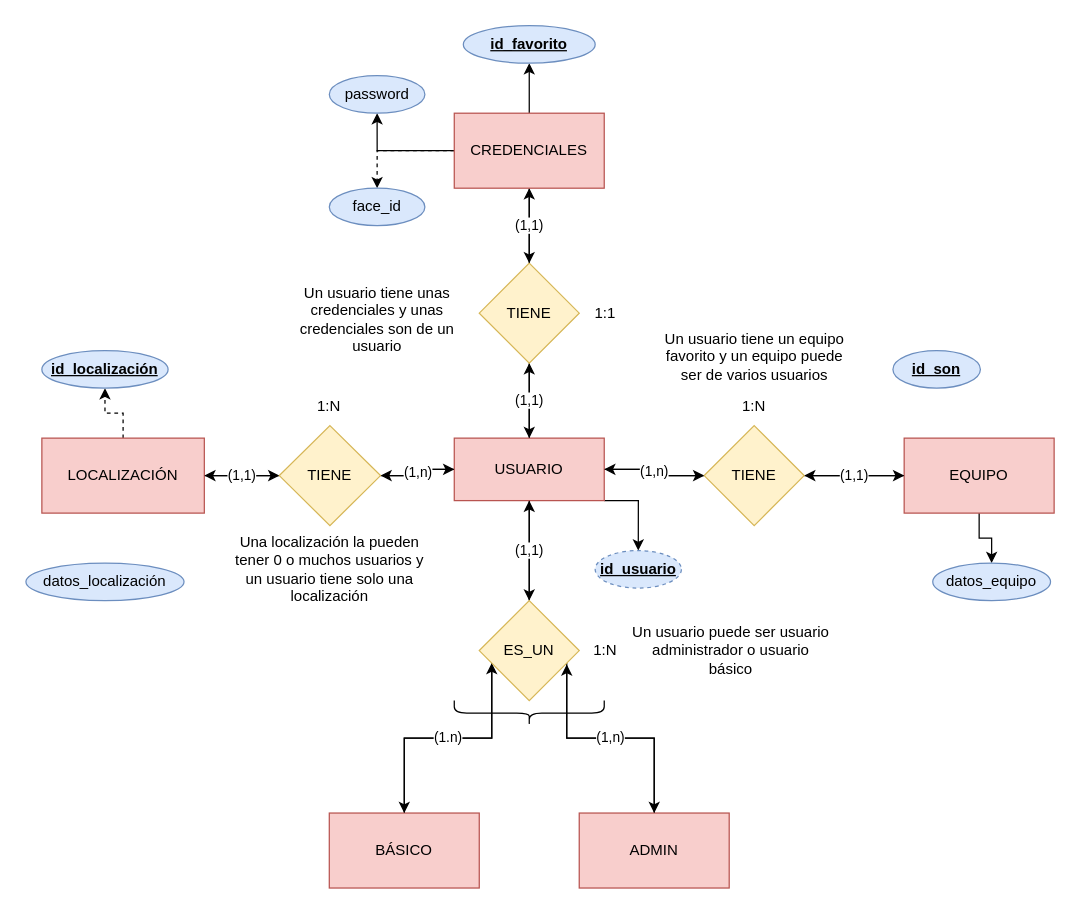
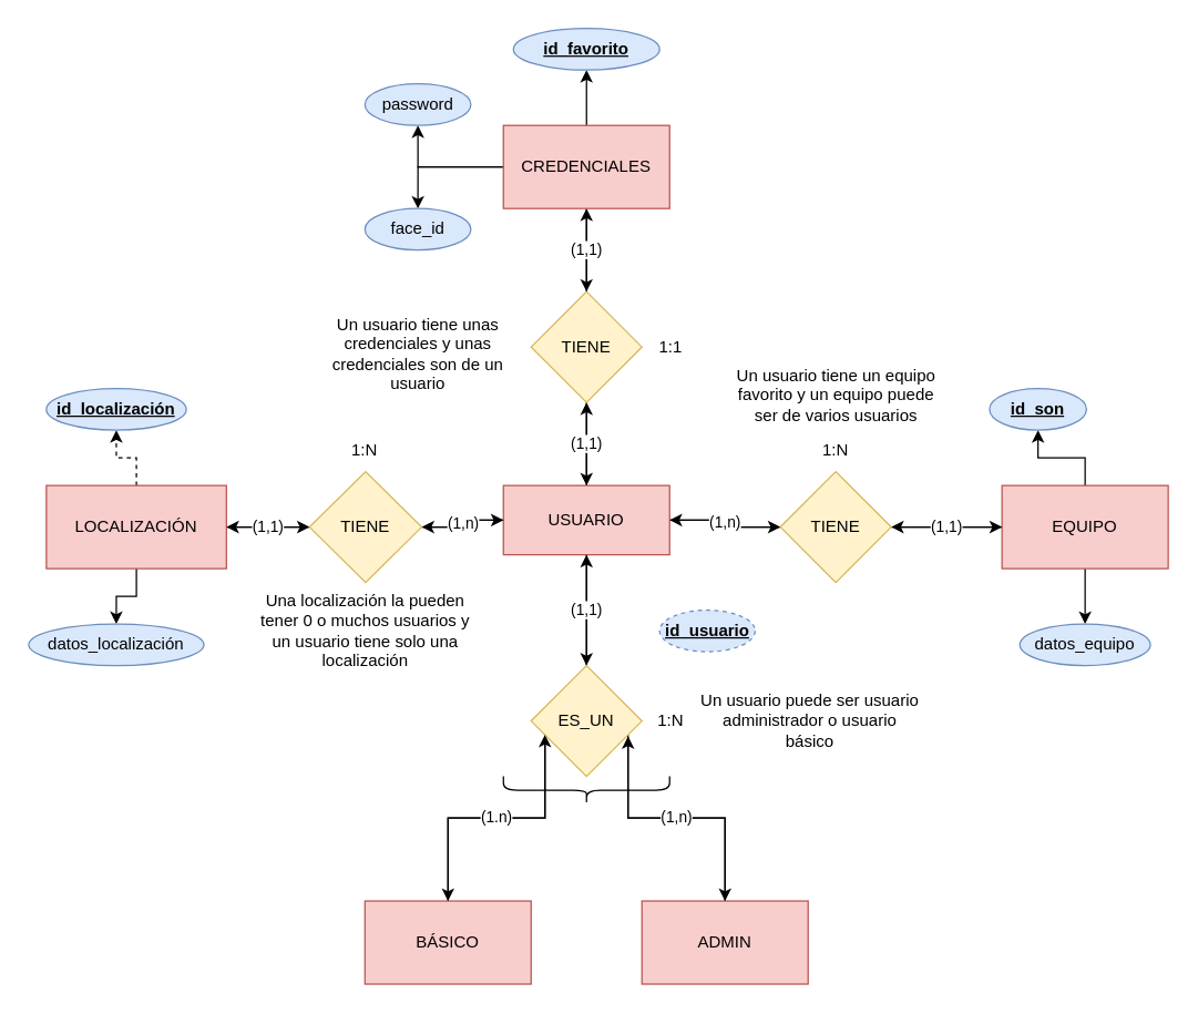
- <mxCell id="43" style="edgeStyle=orthogonalEdgeStyle;rounded=0;orthogonalLoop=1;jettySize=auto;html=1;entryX=0.5;entryY=0;entryDx=0;entryDy=0;dashed=1;" edge="1" parent="1" source="44" target="47"><mxGeometry relative="1" as="geometry" /></mxCell>
+ <mxCell id="43" style="edgeStyle=orthogonalEdgeStyle;rounded=0;orthogonalLoop=1;jettySize=auto;html=1;entryX=0.5;entryY=0;entryDx=0;entryDy=0;" edge="1" parent="1" source="44" target="47"><mxGeometry relative="1" as="geometry" /></mxCell>
+ <mxCell id="17" style="edgeStyle=orthogonalEdgeStyle;rounded=0;orthogonalLoop=1;jettySize=auto;html=1;entryX=0.5;entryY=1;entryDx=0;entryDy=0;" parent="1" source="19" target="33" edge="1"><mxGeometry relative="1" as="geometry" /></mxCell>
- <mxCell id="5" style="edgeStyle=orthogonalEdgeStyle;rounded=0;orthogonalLoop=1;jettySize=auto;html=1;entryX=0.5;entryY=0;entryDx=0;entryDy=0;" parent="1" source="7" target="34" edge="1"><mxGeometry relative="1" as="geometry"><Array as="points"><mxPoint x="510" y="400" /></Array></mxGeometry></mxCell>
+ <mxCell id="25" style="edgeStyle=orthogonalEdgeStyle;rounded=0;orthogonalLoop=1;jettySize=auto;html=1;entryX=0.5;entryY=0;entryDx=0;entryDy=0;" edge="1" parent="1" source="26" target="48"><mxGeometry relative="1" as="geometry" /></mxCell>
- <mxCell id="49" value="datos_equipo" style="ellipse;whiteSpace=wrap;html=1;fillColor=#dae8fc;strokeColor=#6c8ebf;" vertex="1" parent="1"><mxGeometry x="745.88" y="450" width="94.25" height="30" as="geometry" /></mxCell>
+ <mxCell id="49" value="datos_equipo" style="ellipse;whiteSpace=wrap;html=1;fillColor=#dae8fc;strokeColor=#6c8ebf;" vertex="1" parent="1"><mxGeometry x="735.88" y="450" width="94.25" height="30" as="geometry" /></mxCell>
